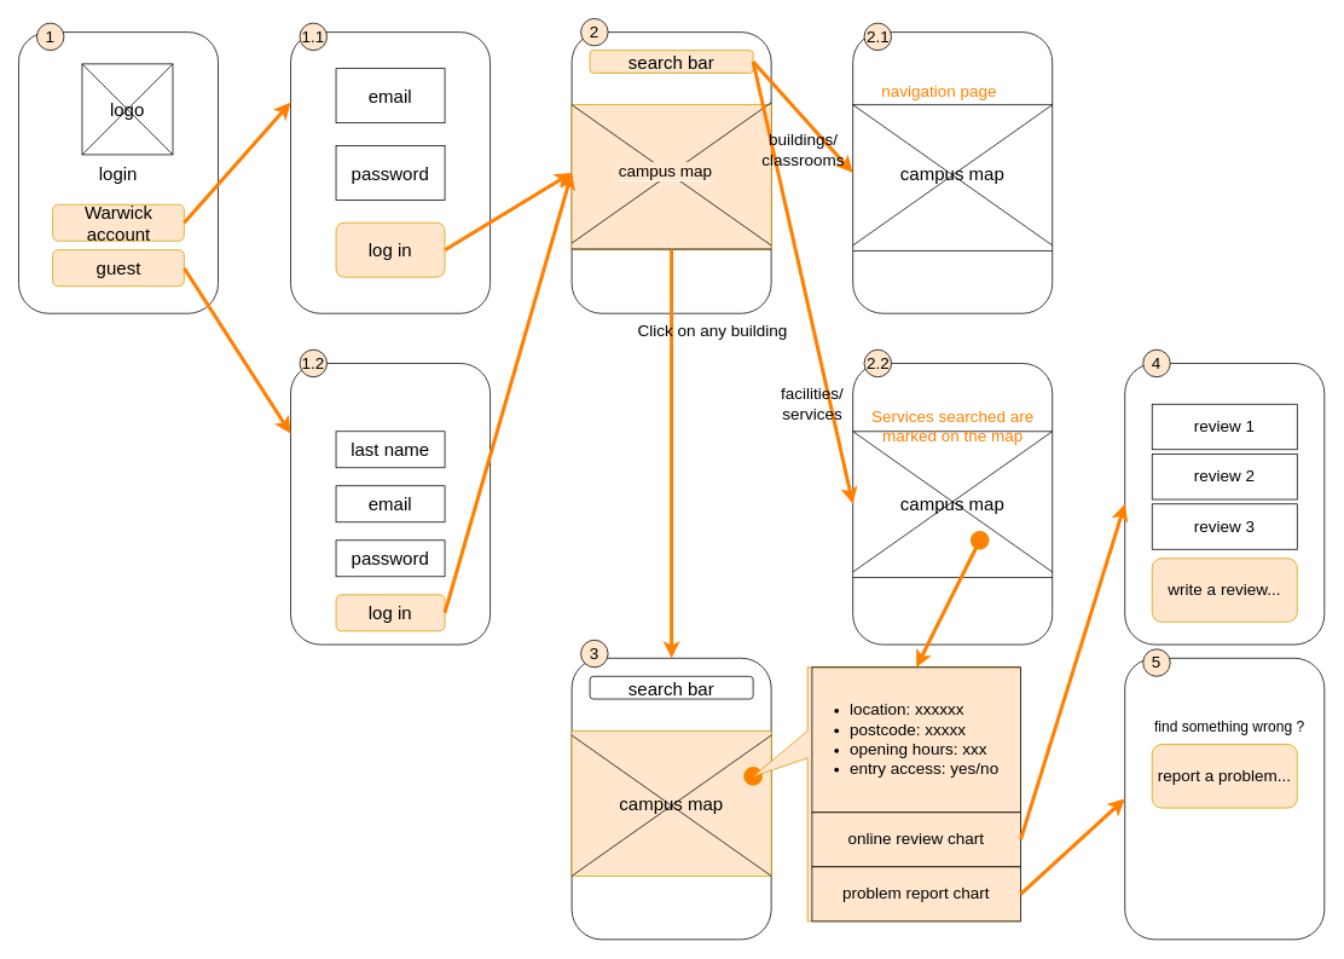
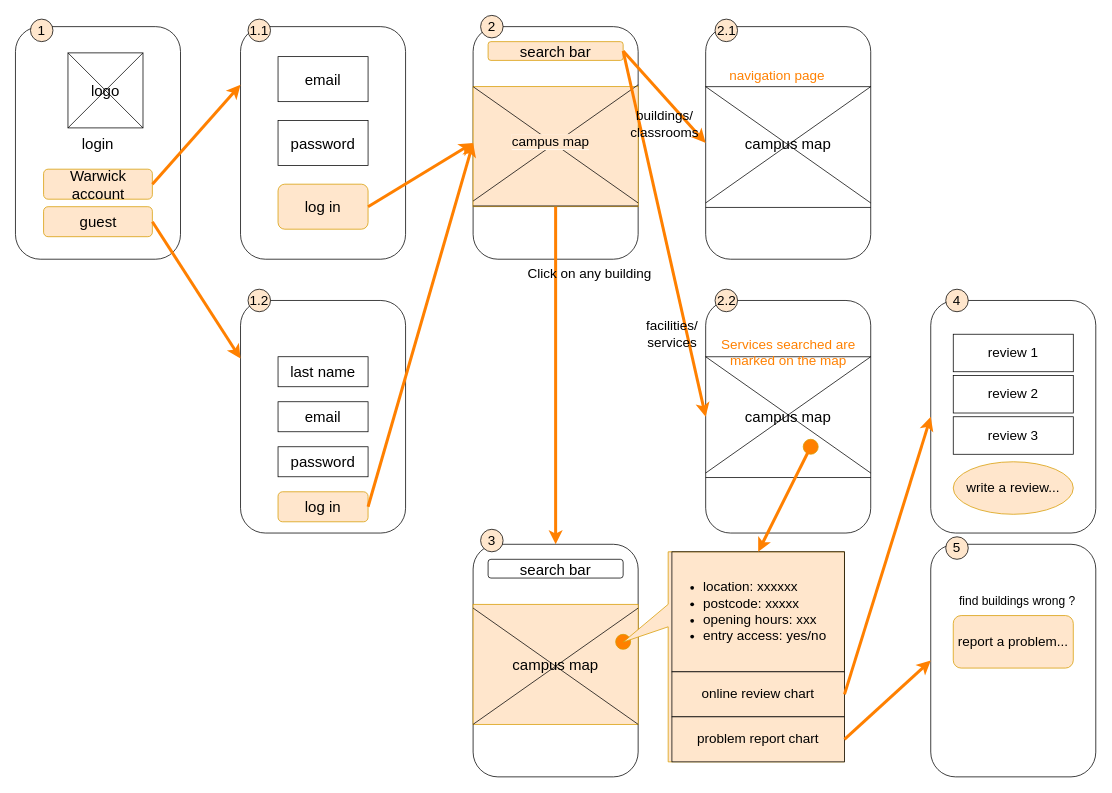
- <mxCell id="69" value="&lt;font style=&quot;font-size: 18px;&quot;&gt;write a review...&lt;/font&gt;" style="rounded=1;whiteSpace=wrap;html=1;fillColor=#ffe6cc;strokeColor=#d79b00;" vertex="1" parent="1"><mxGeometry x="1270" y="615" width="160" height="70" as="geometry" /></mxCell>
+ <mxCell id="69" value="&lt;font style=&quot;font-size: 18px;&quot;&gt;write a review...&lt;/font&gt;" style="ellipse;whiteSpace=wrap;html=1;fillColor=#ffe6cc;strokeColor=#d79b00;" vertex="1" parent="1"><mxGeometry x="1270" y="615" width="160" height="70" as="geometry" /></mxCell>
- <mxCell id="74" value="&lt;font style=&quot;font-size: 16px;&quot;&gt;find something wrong ?&lt;/font&gt;" style="text;html=1;align=center;verticalAlign=middle;resizable=0;points=[];autosize=1;strokeColor=none;fillColor=none;" vertex="1" parent="1"><mxGeometry x="1260" y="785" width="190" height="30" as="geometry" /></mxCell>
+ <mxCell id="74" value="&lt;font style=&quot;font-size: 16px;&quot;&gt;find buildings wrong ?&lt;/font&gt;" style="text;html=1;align=center;verticalAlign=middle;resizable=0;points=[];autosize=1;strokeColor=none;fillColor=none;" vertex="1" parent="1"><mxGeometry x="1260" y="785" width="190" height="30" as="geometry" /></mxCell>
